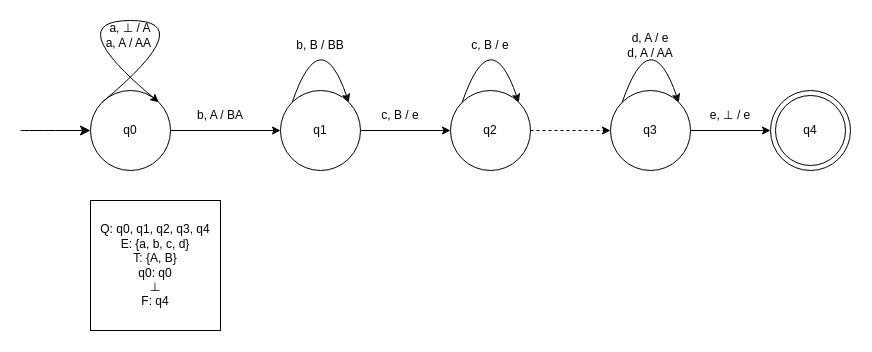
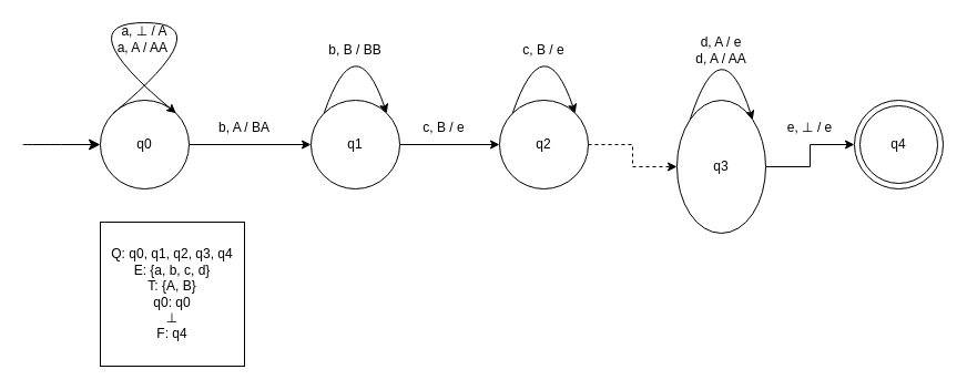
- <mxCell id="17" value="q3" style="ellipse;whiteSpace=wrap;html=1;aspect=fixed;" parent="1" vertex="1"><mxGeometry x="610" y="90" width="80" height="80" as="geometry" /></mxCell>
+ <mxCell id="17" value="q3" style="ellipse;whiteSpace=wrap;html=1;aspect=fixed;" parent="1" vertex="1"><mxGeometry x="610" y="90" width="80" height="120" as="geometry" /></mxCell>
